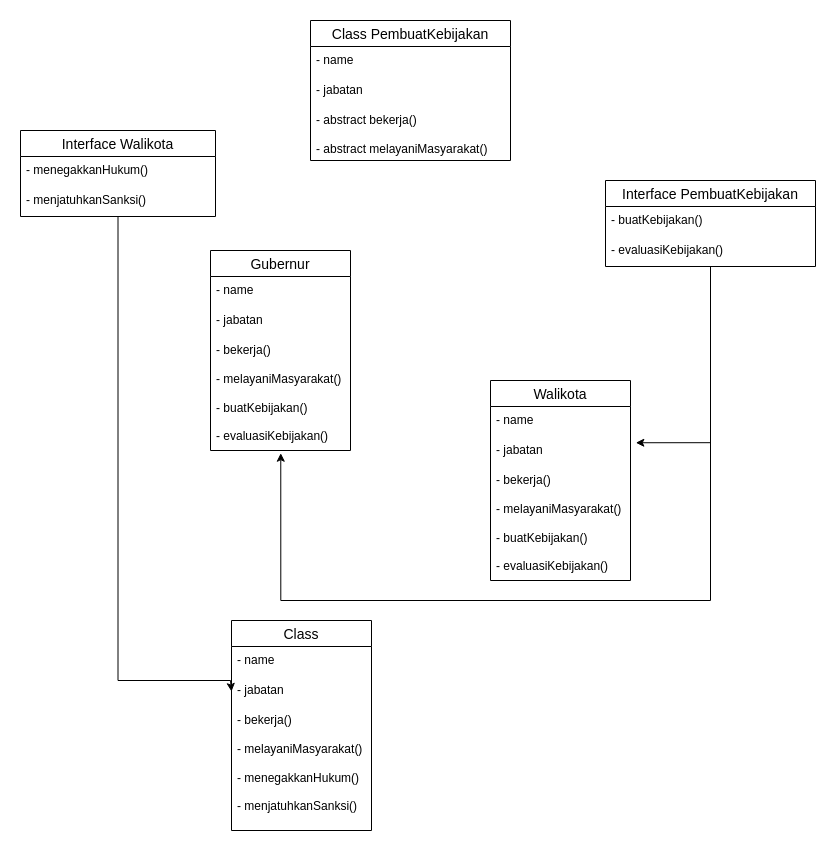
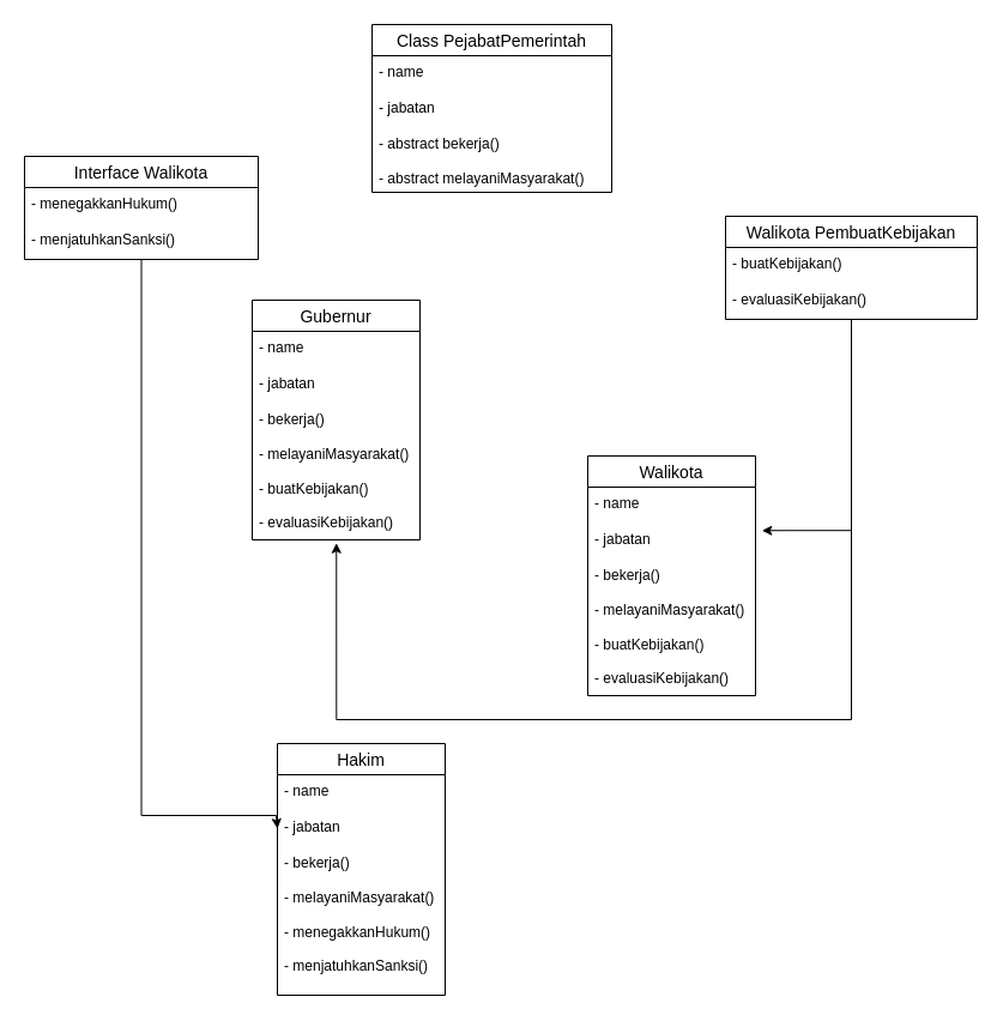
- <mxCell id="2" value="Class PembuatKebijakan" style="swimlane;fontStyle=0;childLayout=stackLayout;horizontal=1;startSize=26;horizontalStack=0;resizeParent=1;resizeParentMax=0;resizeLast=0;collapsible=1;marginBottom=0;align=center;fontSize=14;" vertex="1" parent="1"><mxGeometry x="310" y="20" width="200" height="140" as="geometry" /></mxCell>
+ <mxCell id="2" value="Class PejabatPemerintah" style="swimlane;fontStyle=0;childLayout=stackLayout;horizontal=1;startSize=26;horizontalStack=0;resizeParent=1;resizeParentMax=0;resizeLast=0;collapsible=1;marginBottom=0;align=center;fontSize=14;" vertex="1" parent="1"><mxGeometry x="310" y="20" width="200" height="140" as="geometry" /></mxCell>
- <mxCell id="18" value="Interface PembuatKebijakan" style="swimlane;fontStyle=0;childLayout=stackLayout;horizontal=1;startSize=26;horizontalStack=0;resizeParent=1;resizeParentMax=0;resizeLast=0;collapsible=1;marginBottom=0;align=center;fontSize=14;" vertex="1" parent="1"><mxGeometry x="605" y="180" width="210" height="86" as="geometry" /></mxCell>
+ <mxCell id="18" value="Walikota PembuatKebijakan" style="swimlane;fontStyle=0;childLayout=stackLayout;horizontal=1;startSize=26;horizontalStack=0;resizeParent=1;resizeParentMax=0;resizeLast=0;collapsible=1;marginBottom=0;align=center;fontSize=14;" vertex="1" parent="1"><mxGeometry x="605" y="180" width="210" height="86" as="geometry" /></mxCell>
- <mxCell id="14" value="Class" style="swimlane;fontStyle=0;childLayout=stackLayout;horizontal=1;startSize=26;horizontalStack=0;resizeParent=1;resizeParentMax=0;resizeLast=0;collapsible=1;marginBottom=0;align=center;fontSize=14;" vertex="1" parent="1"><mxGeometry x="231" y="620" width="140" height="210" as="geometry" /></mxCell>
+ <mxCell id="14" value="Hakim" style="swimlane;fontStyle=0;childLayout=stackLayout;horizontal=1;startSize=26;horizontalStack=0;resizeParent=1;resizeParentMax=0;resizeLast=0;collapsible=1;marginBottom=0;align=center;fontSize=14;" vertex="1" parent="1"><mxGeometry x="231" y="620" width="140" height="210" as="geometry" /></mxCell>
